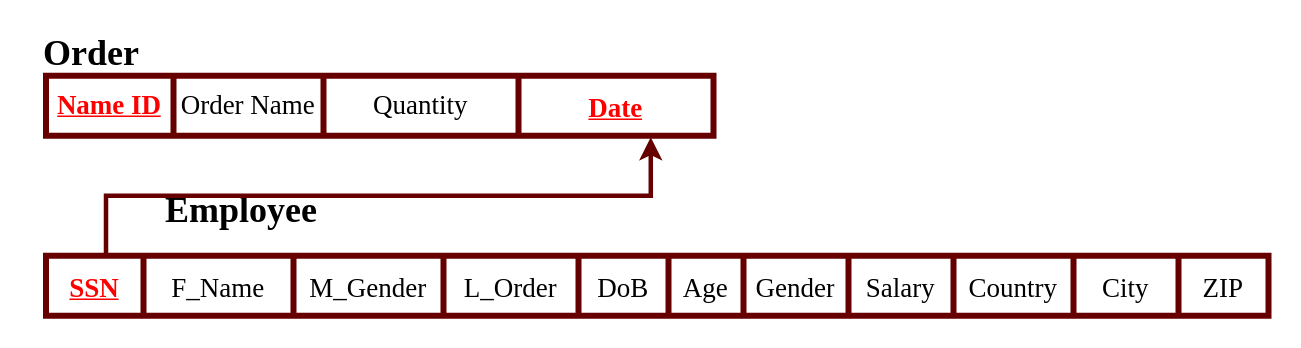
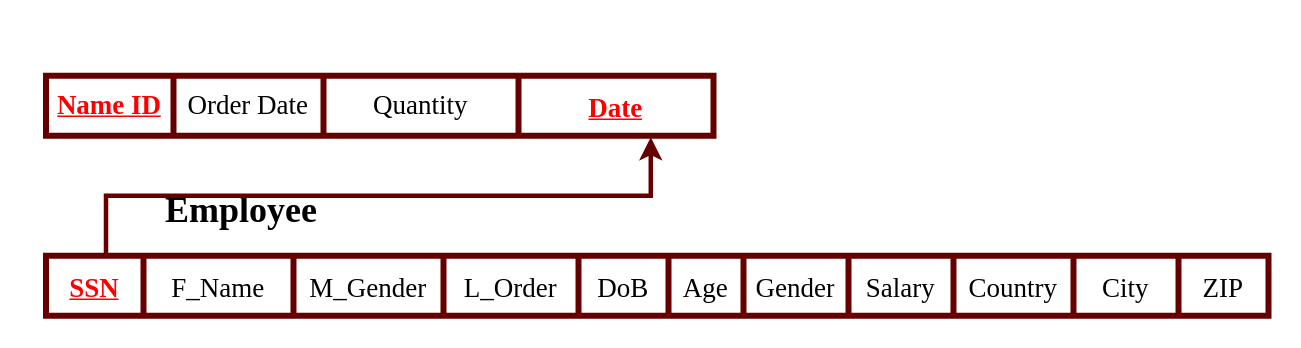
- <mxCell id="22" value="&lt;b&gt;&lt;font style=&quot;font-size: 24px;&quot;&gt;Order&lt;/font&gt;&lt;/b&gt;" style="text;html=1;align=center;verticalAlign=middle;resizable=0;points=[];autosize=1;strokeColor=none;fillColor=none;fontSize=18;fontFamily=Times New Roman;fontColor=#000000;" parent="1" vertex="1"><mxGeometry width="80" height="30" as="geometry" x="20" y="20" /></mxCell>
- <mxCell id="19" value="Order Name" style="shape=partialRectangle;html=1;whiteSpace=wrap;connectable=0;overflow=hidden;fillColor=none;top=0;left=0;bottom=0;right=0;pointerEvents=1;fontFamily=Times New Roman;fontSize=18;fontColor=#000000;strokeWidth=2;" parent="17" vertex="1"><mxGeometry x="85" width="100" height="40" as="geometry"><mxRectangle width="100" height="40" as="alternateBounds" /></mxGeometry></mxCell>
+ <mxCell id="19" value="Order Date" style="shape=partialRectangle;html=1;whiteSpace=wrap;connectable=0;overflow=hidden;fillColor=none;top=0;left=0;bottom=0;right=0;pointerEvents=1;fontFamily=Times New Roman;fontSize=18;fontColor=#000000;strokeWidth=2;" parent="17" vertex="1"><mxGeometry x="85" width="100" height="40" as="geometry"><mxRectangle width="100" height="40" as="alternateBounds" /></mxGeometry></mxCell>
